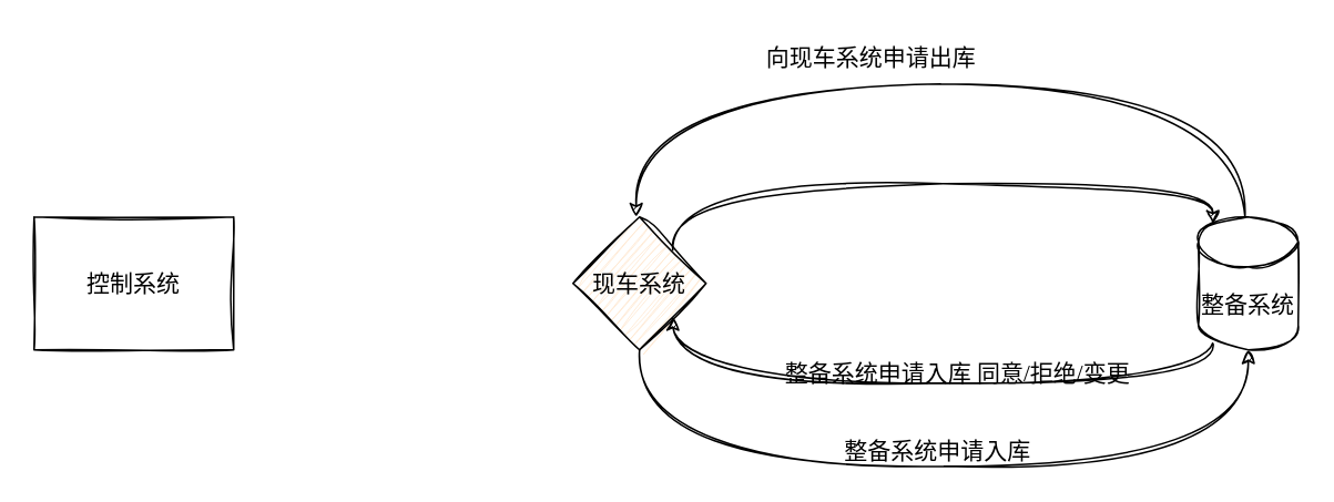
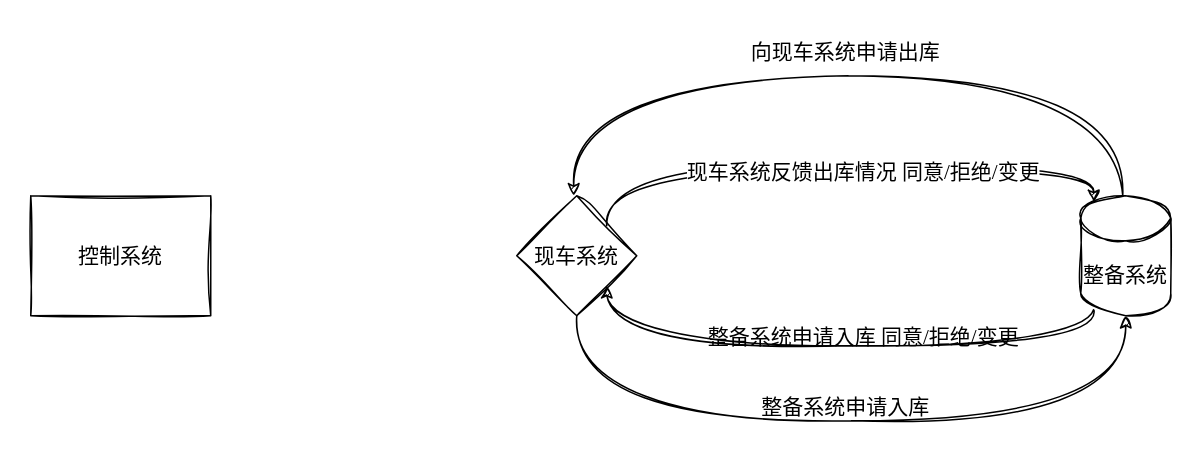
- <mxCell id="11" value="向现车系统申请出库" style="text;html=1;align=center;verticalAlign=middle;resizable=0;points=[];autosize=1;strokeColor=none;fillColor=none;fontFamily=Architects Daughter;fontSource=https%3A%2F%2Ffonts.googleapis.com%2Fcss%3Ffamily%3DArchitects%2BDaughter;fontSize=14;" vertex="1" parent="1"><mxGeometry x="448" y="20" width="150" height="30" as="geometry" /></mxCell>
+ <mxCell id="11" value="向现车系统申请出库" style="text;html=1;align=center;verticalAlign=middle;resizable=0;points=[];autosize=1;strokeColor=none;fillColor=none;fontFamily=Architects Daughter;fontSource=https%3A%2F%2Ffonts.googleapis.com%2Fcss%3Ffamily%3DArchitects%2BDaughter;fontSize=14;" vertex="1" parent="1"><mxGeometry x="488" y="20" width="150" height="30" as="geometry" /></mxCell>
+ <mxCell id="14" value="现车系统反馈出库情况 同意/拒绝/变更" style="text;html=1;align=center;verticalAlign=middle;resizable=0;points=[];autosize=1;strokeColor=none;fillColor=none;fontFamily=Architects Daughter;fontSource=https%3A%2F%2Ffonts.googleapis.com%2Fcss%3Ffamily%3DArchitects%2BDaughter;fontSize=14;fontColor=default;labelBackgroundColor=default;" vertex="1" parent="1"><mxGeometry x="440" y="100" width="270" height="30" as="geometry" /></mxCell>
- <mxCell id="2" value="现车系统" style="rhombus;whiteSpace=wrap;html=1;sketch=1;curveFitting=1;jiggle=2;labelBackgroundColor=none;rounded=0;fontSize=14;fillColor=#ffe6cc;" vertex="1" parent="1"><mxGeometry x="344" y="130" width="80" height="80" as="geometry" /></mxCell>
+ <mxCell id="2" value="现车系统" style="rhombus;whiteSpace=wrap;html=1;sketch=1;curveFitting=1;jiggle=2;labelBackgroundColor=none;rounded=0;fontSize=14;" vertex="1" parent="1"><mxGeometry x="344" y="130" width="80" height="80" as="geometry" /></mxCell>
